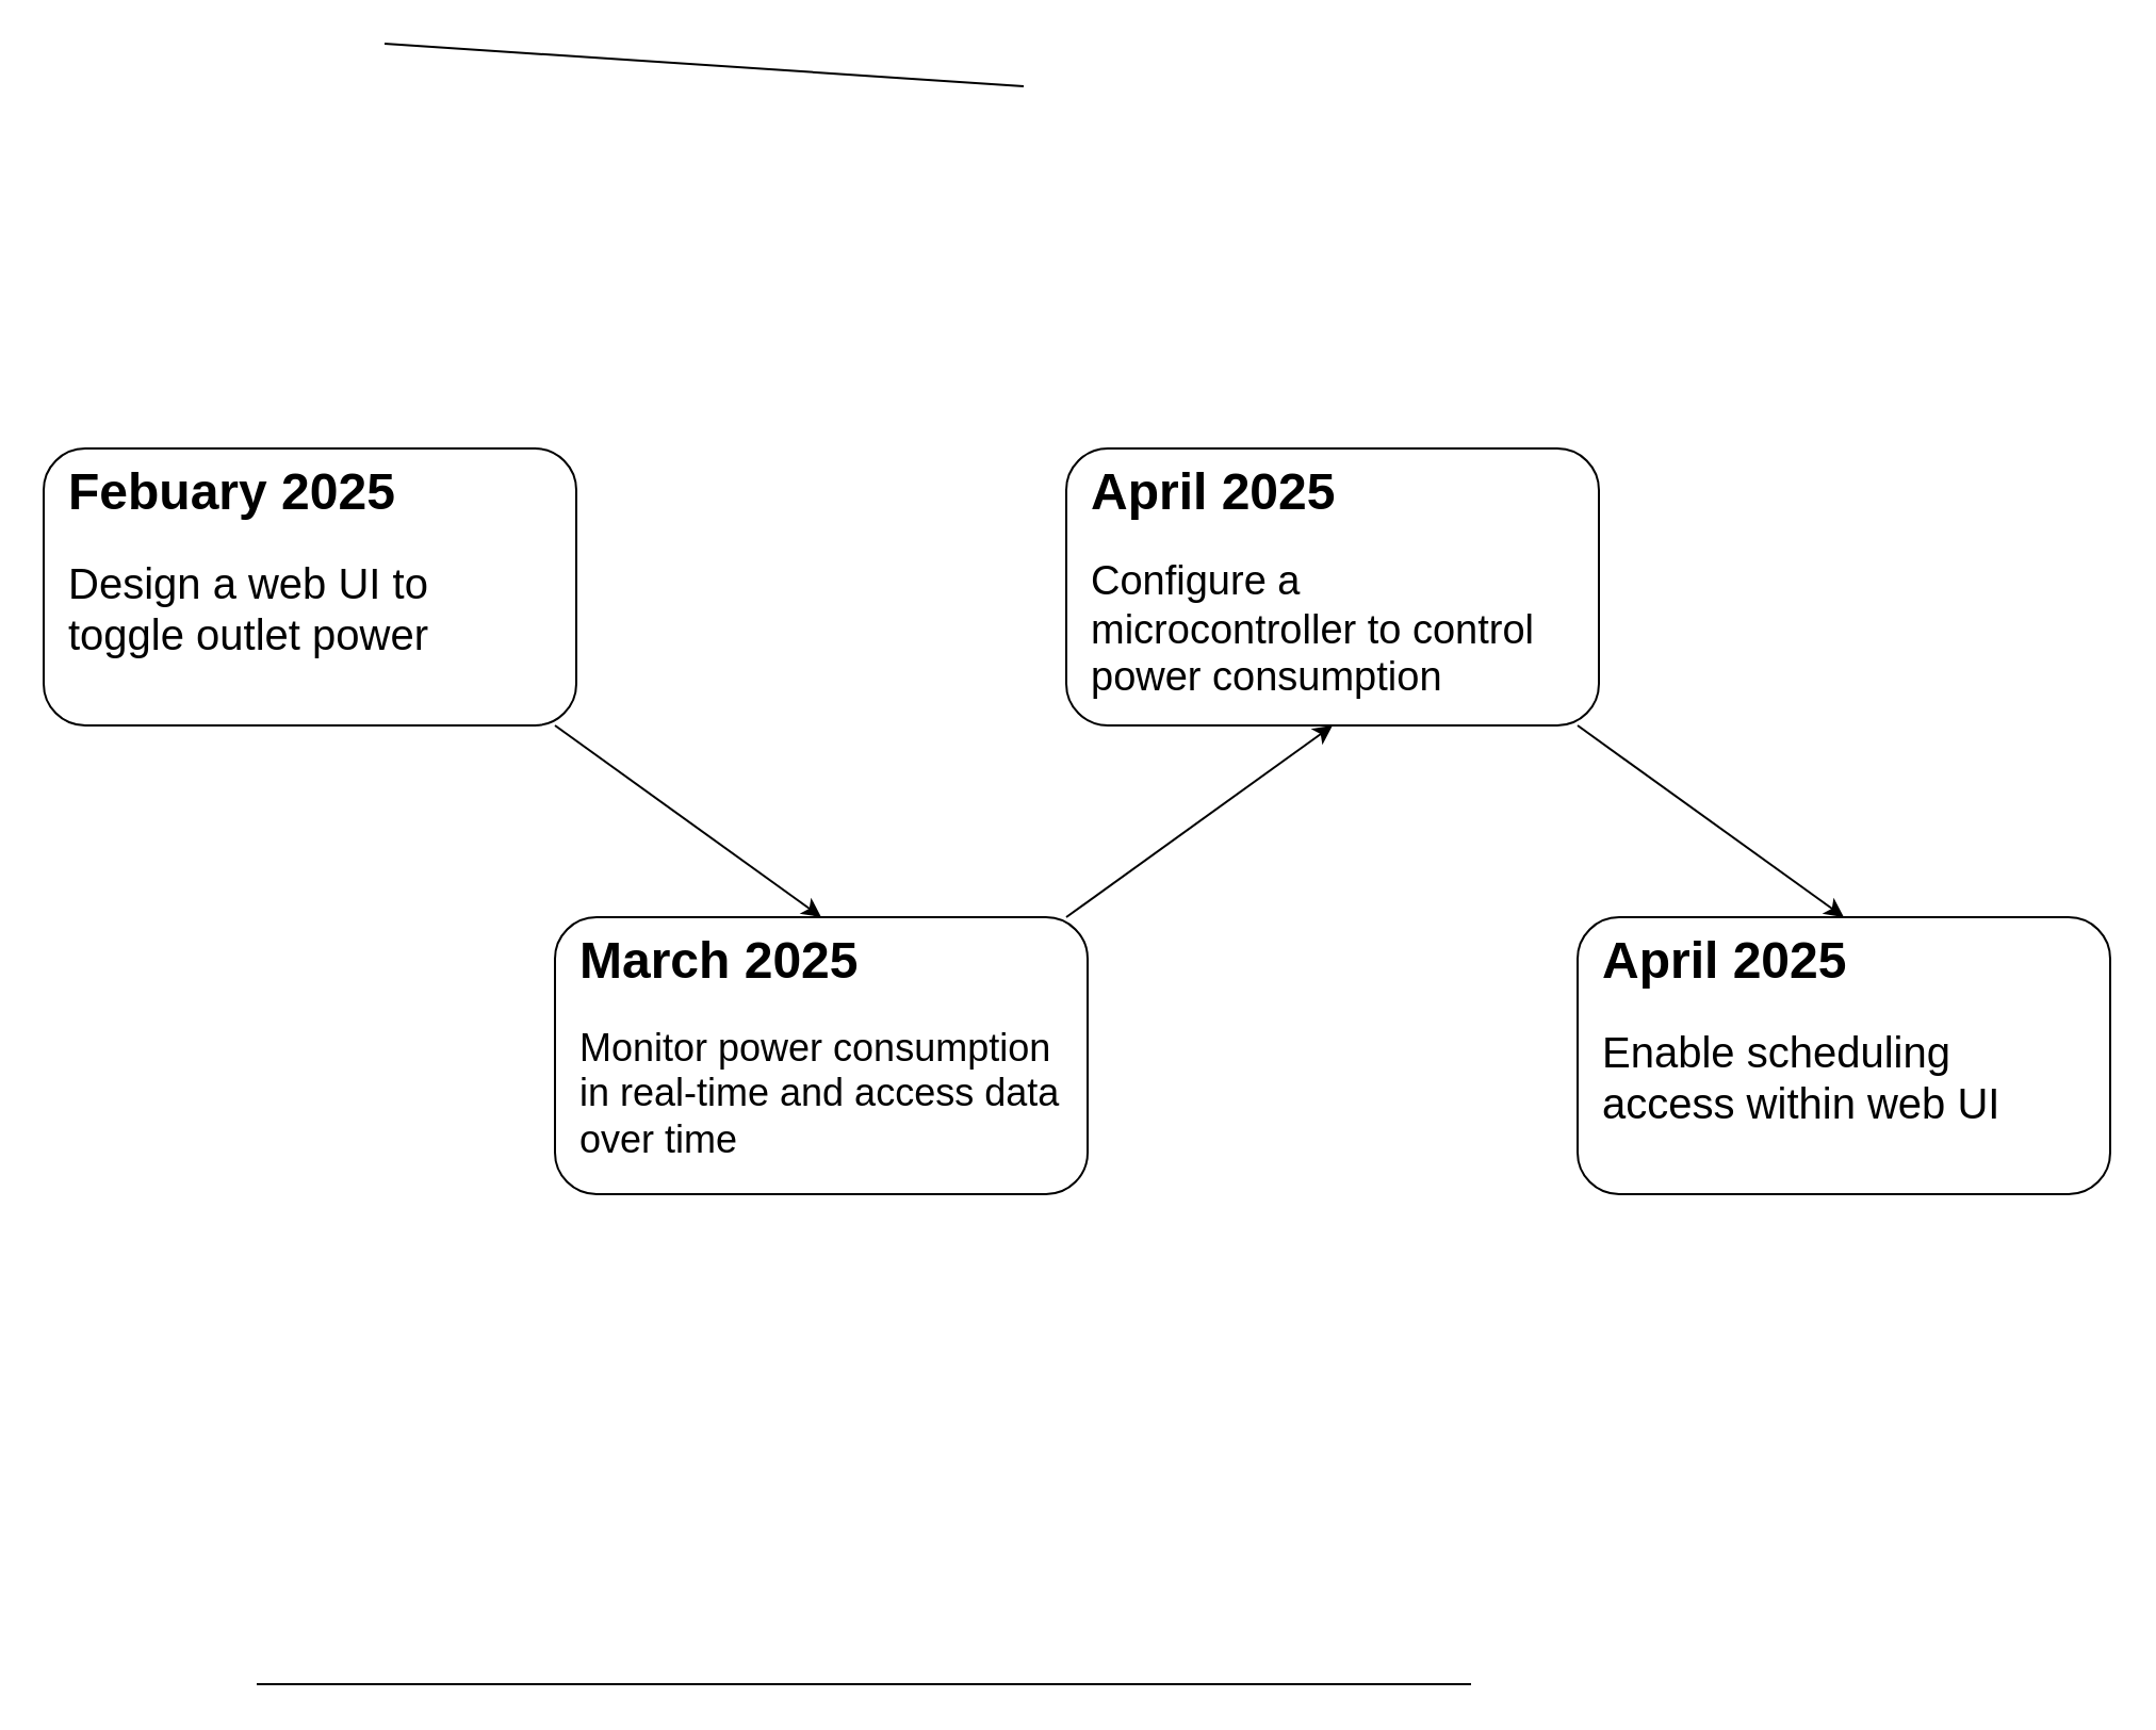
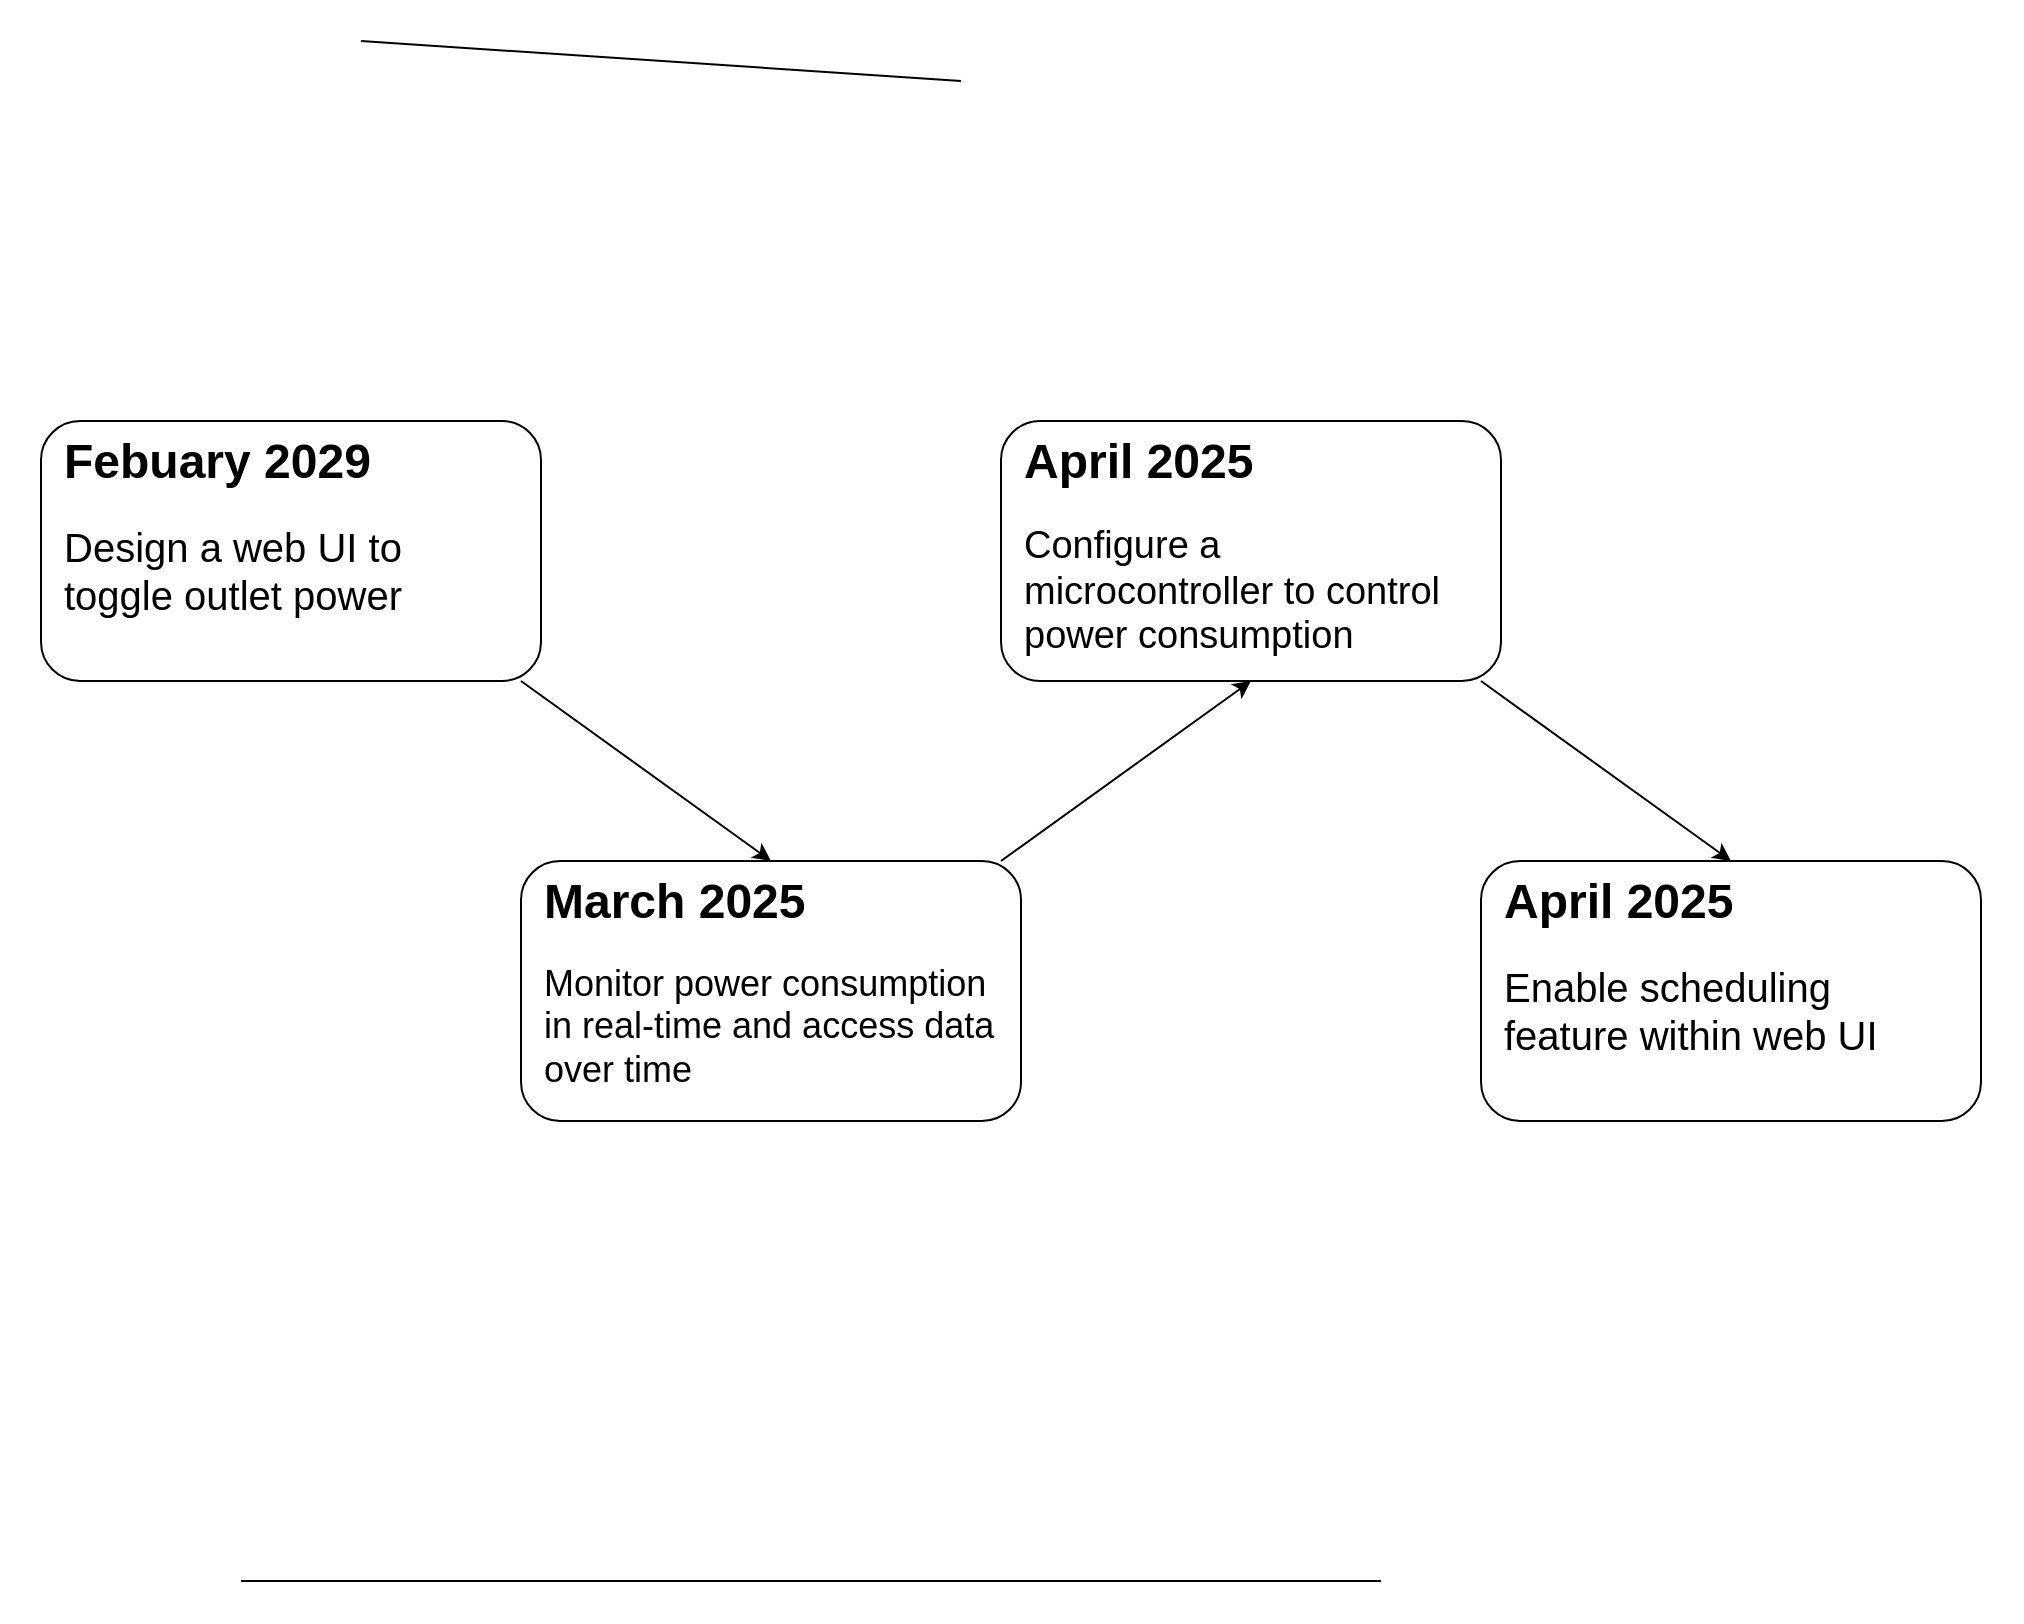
- <mxCell id="3" value="&lt;h1 style=&quot;margin-top: 0px;&quot;&gt;Febuary 2025&lt;/h1&gt;&lt;p&gt;&lt;font style=&quot;font-size: 20px;&quot;&gt;Design a web UI to toggle outlet power&lt;/font&gt;&lt;/p&gt;" style="text;html=1;whiteSpace=wrap;overflow=hidden;rounded=0;" vertex="1" parent="1"><mxGeometry x="30" y="210" width="230" height="130" as="geometry" /></mxCell>
+ <mxCell id="3" value="&lt;h1 style=&quot;margin-top: 0px;&quot;&gt;Febuary 2029&lt;/h1&gt;&lt;p&gt;&lt;font style=&quot;font-size: 20px;&quot;&gt;Design a web UI to toggle outlet power&lt;/font&gt;&lt;/p&gt;" style="text;html=1;whiteSpace=wrap;overflow=hidden;rounded=0;" vertex="1" parent="1"><mxGeometry x="30" y="210" width="230" height="130" as="geometry" /></mxCell>
- <mxCell id="9" value="&lt;h1 style=&quot;margin-top: 0px;&quot;&gt;April 2025&lt;/h1&gt;&lt;p&gt;&lt;font style=&quot;font-size: 20px;&quot;&gt;Enable scheduling access within web UI&lt;/font&gt;&lt;/p&gt;" style="text;html=1;whiteSpace=wrap;overflow=hidden;rounded=0;" vertex="1" parent="1"><mxGeometry x="750" y="430" width="230" height="130" as="geometry" /></mxCell>
+ <mxCell id="9" value="&lt;h1 style=&quot;margin-top: 0px;&quot;&gt;April 2025&lt;/h1&gt;&lt;p&gt;&lt;font style=&quot;font-size: 20px;&quot;&gt;Enable scheduling feature within web UI&lt;/font&gt;&lt;/p&gt;" style="text;html=1;whiteSpace=wrap;overflow=hidden;rounded=0;" vertex="1" parent="1"><mxGeometry x="750" y="430" width="230" height="130" as="geometry" /></mxCell>
